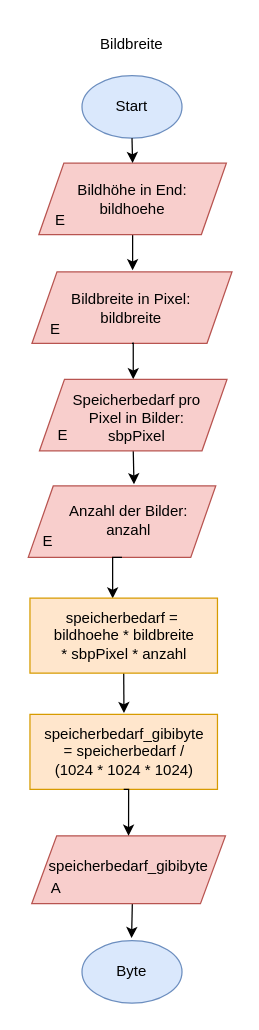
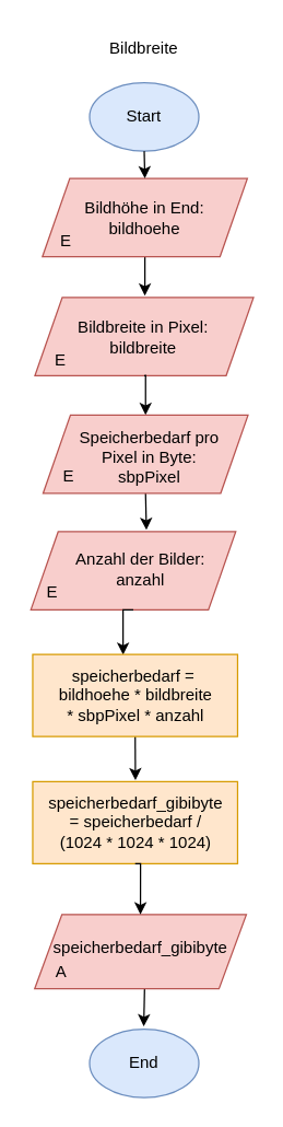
- <mxCell id="27" value="Speicherbedarf pro Pixel in Bilder: sbpPixel" style="text;html=1;strokeColor=none;fillColor=none;align=center;verticalAlign=middle;whiteSpace=wrap;rounded=0;" vertex="1" parent="1"><mxGeometry x="55" y="312.14" width="108.37" height="42.86" as="geometry" /></mxCell>
+ <mxCell id="27" value="Speicherbedarf pro Pixel in Byte: sbpPixel" style="text;html=1;strokeColor=none;fillColor=none;align=center;verticalAlign=middle;whiteSpace=wrap;rounded=0;" vertex="1" parent="1"><mxGeometry x="55" y="312.14" width="108.37" height="42.86" as="geometry" /></mxCell>
- <mxCell id="8" value="Byte" style="text;html=1;strokeColor=none;fillColor=none;align=center;verticalAlign=middle;whiteSpace=wrap;rounded=0;" vertex="1" parent="6"><mxGeometry x="10" y="10" width="60" height="30" as="geometry" /></mxCell>
+ <mxCell id="8" value="End" style="text;html=1;strokeColor=none;fillColor=none;align=center;verticalAlign=middle;whiteSpace=wrap;rounded=0;" vertex="1" parent="6"><mxGeometry x="10" y="10" width="60" height="30" as="geometry" /></mxCell>
